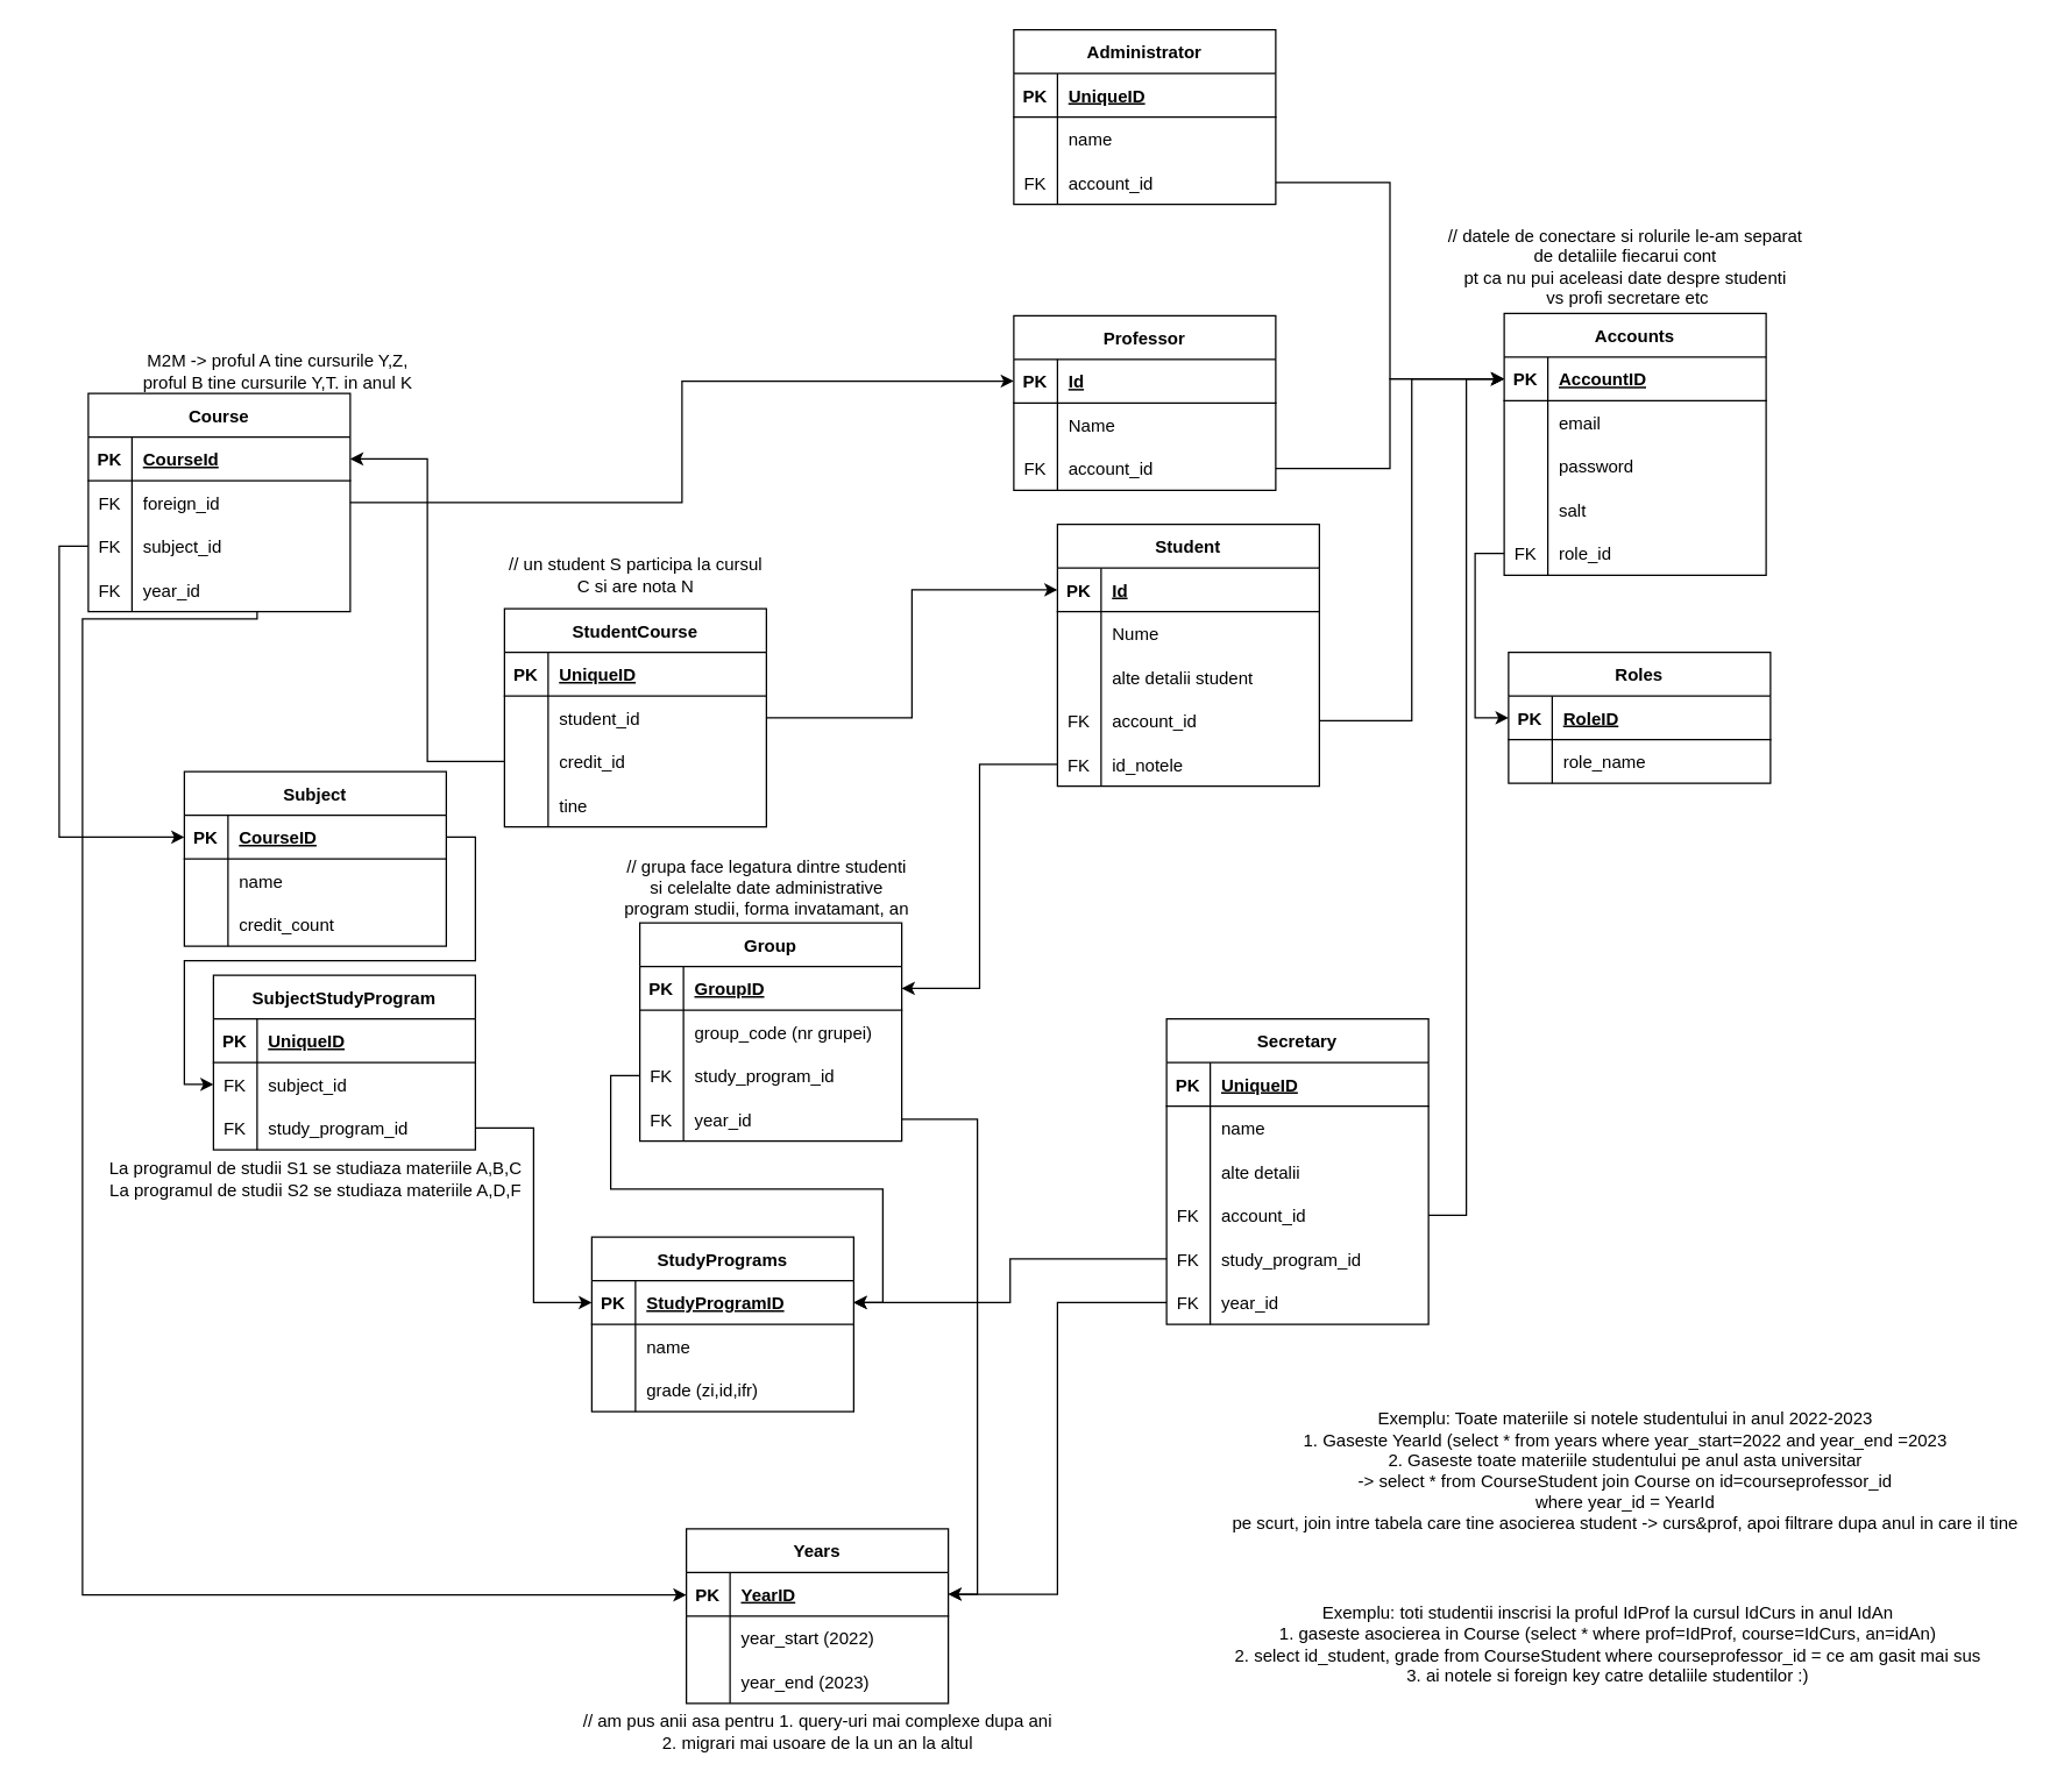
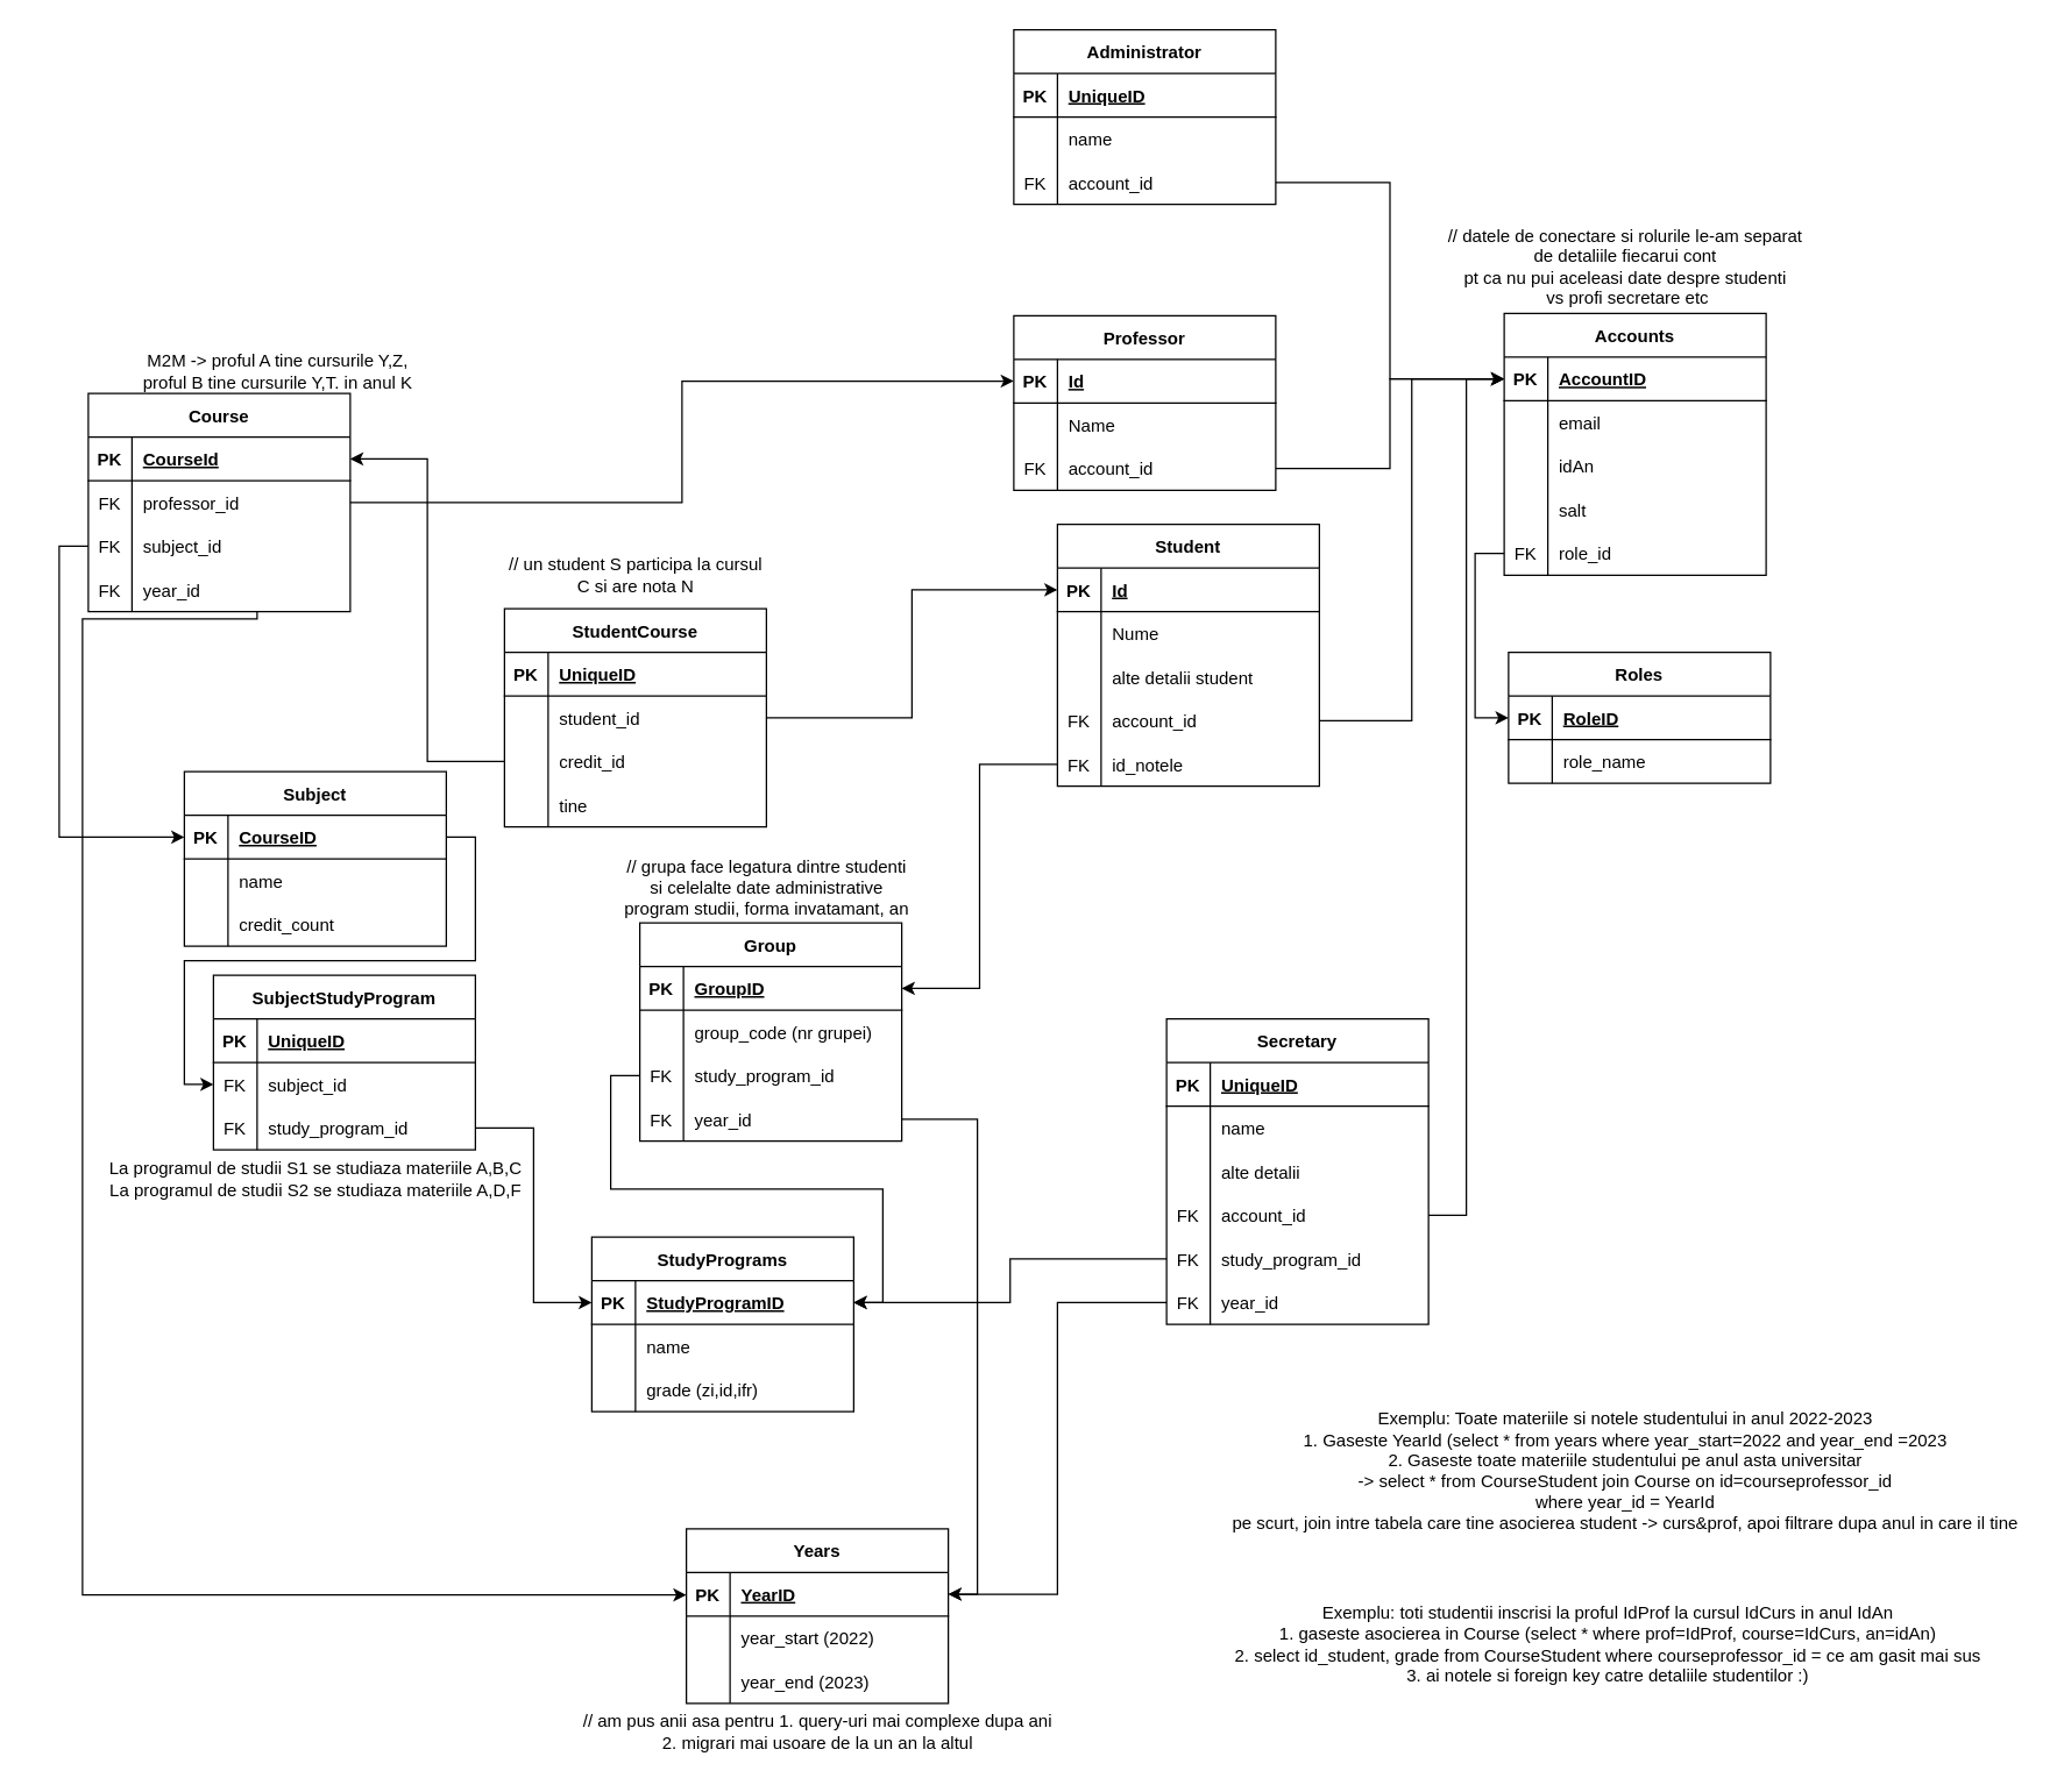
- <mxCell id="59" value="password" style="shape=partialRectangle;connectable=0;fillColor=none;top=0;left=0;bottom=0;right=0;align=left;spacingLeft=6;overflow=hidden;" parent="57" vertex="1"><mxGeometry x="30" width="150" height="30" as="geometry"><mxRectangle width="150" height="30" as="alternateBounds" /></mxGeometry></mxCell>
+ <mxCell id="59" value="idAn" style="shape=partialRectangle;connectable=0;fillColor=none;top=0;left=0;bottom=0;right=0;align=left;spacingLeft=6;overflow=hidden;" parent="57" vertex="1"><mxGeometry x="30" width="150" height="30" as="geometry"><mxRectangle width="150" height="30" as="alternateBounds" /></mxGeometry></mxCell>
- <mxCell id="81" value="foreign_id" style="shape=partialRectangle;connectable=0;fillColor=none;top=0;left=0;bottom=0;right=0;align=left;spacingLeft=6;overflow=hidden;" parent="79" vertex="1"><mxGeometry x="30" width="150" height="30" as="geometry"><mxRectangle width="150" height="30" as="alternateBounds" /></mxGeometry></mxCell>
+ <mxCell id="81" value="professor_id" style="shape=partialRectangle;connectable=0;fillColor=none;top=0;left=0;bottom=0;right=0;align=left;spacingLeft=6;overflow=hidden;" parent="79" vertex="1"><mxGeometry x="30" width="150" height="30" as="geometry"><mxRectangle width="150" height="30" as="alternateBounds" /></mxGeometry></mxCell>
